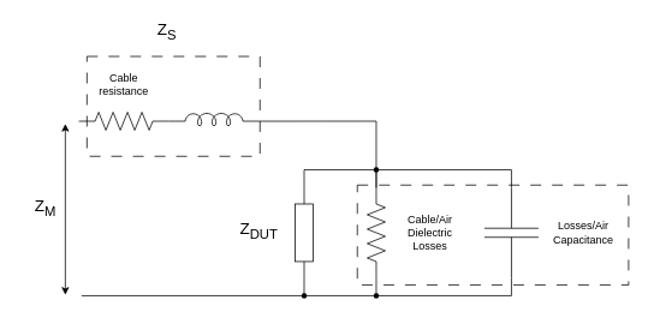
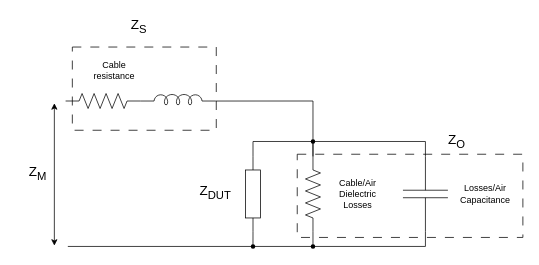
- <mxCell id="11" value="Cable resistance" style="text;html=1;align=center;verticalAlign=middle;whiteSpace=wrap;rounded=0;" vertex="1" parent="1"><mxGeometry x="107" y="78" width="60" height="30" as="geometry" /></mxCell>
+ <mxCell id="11" value="Cable resistance" style="text;html=1;align=center;verticalAlign=middle;whiteSpace=wrap;rounded=0;" vertex="1" parent="1"><mxGeometry x="122" y="78" width="60" height="30" as="geometry" /></mxCell>
+ <mxCell id="23" value="&lt;font style=&quot;font-size: 18px;&quot;&gt;Z&lt;sub&gt;O&lt;/sub&gt;&lt;/font&gt;" style="text;html=1;align=center;verticalAlign=middle;whiteSpace=wrap;rounded=0;" vertex="1" parent="1"><mxGeometry x="579" y="173" width="60" height="30" as="geometry" /></mxCell>
